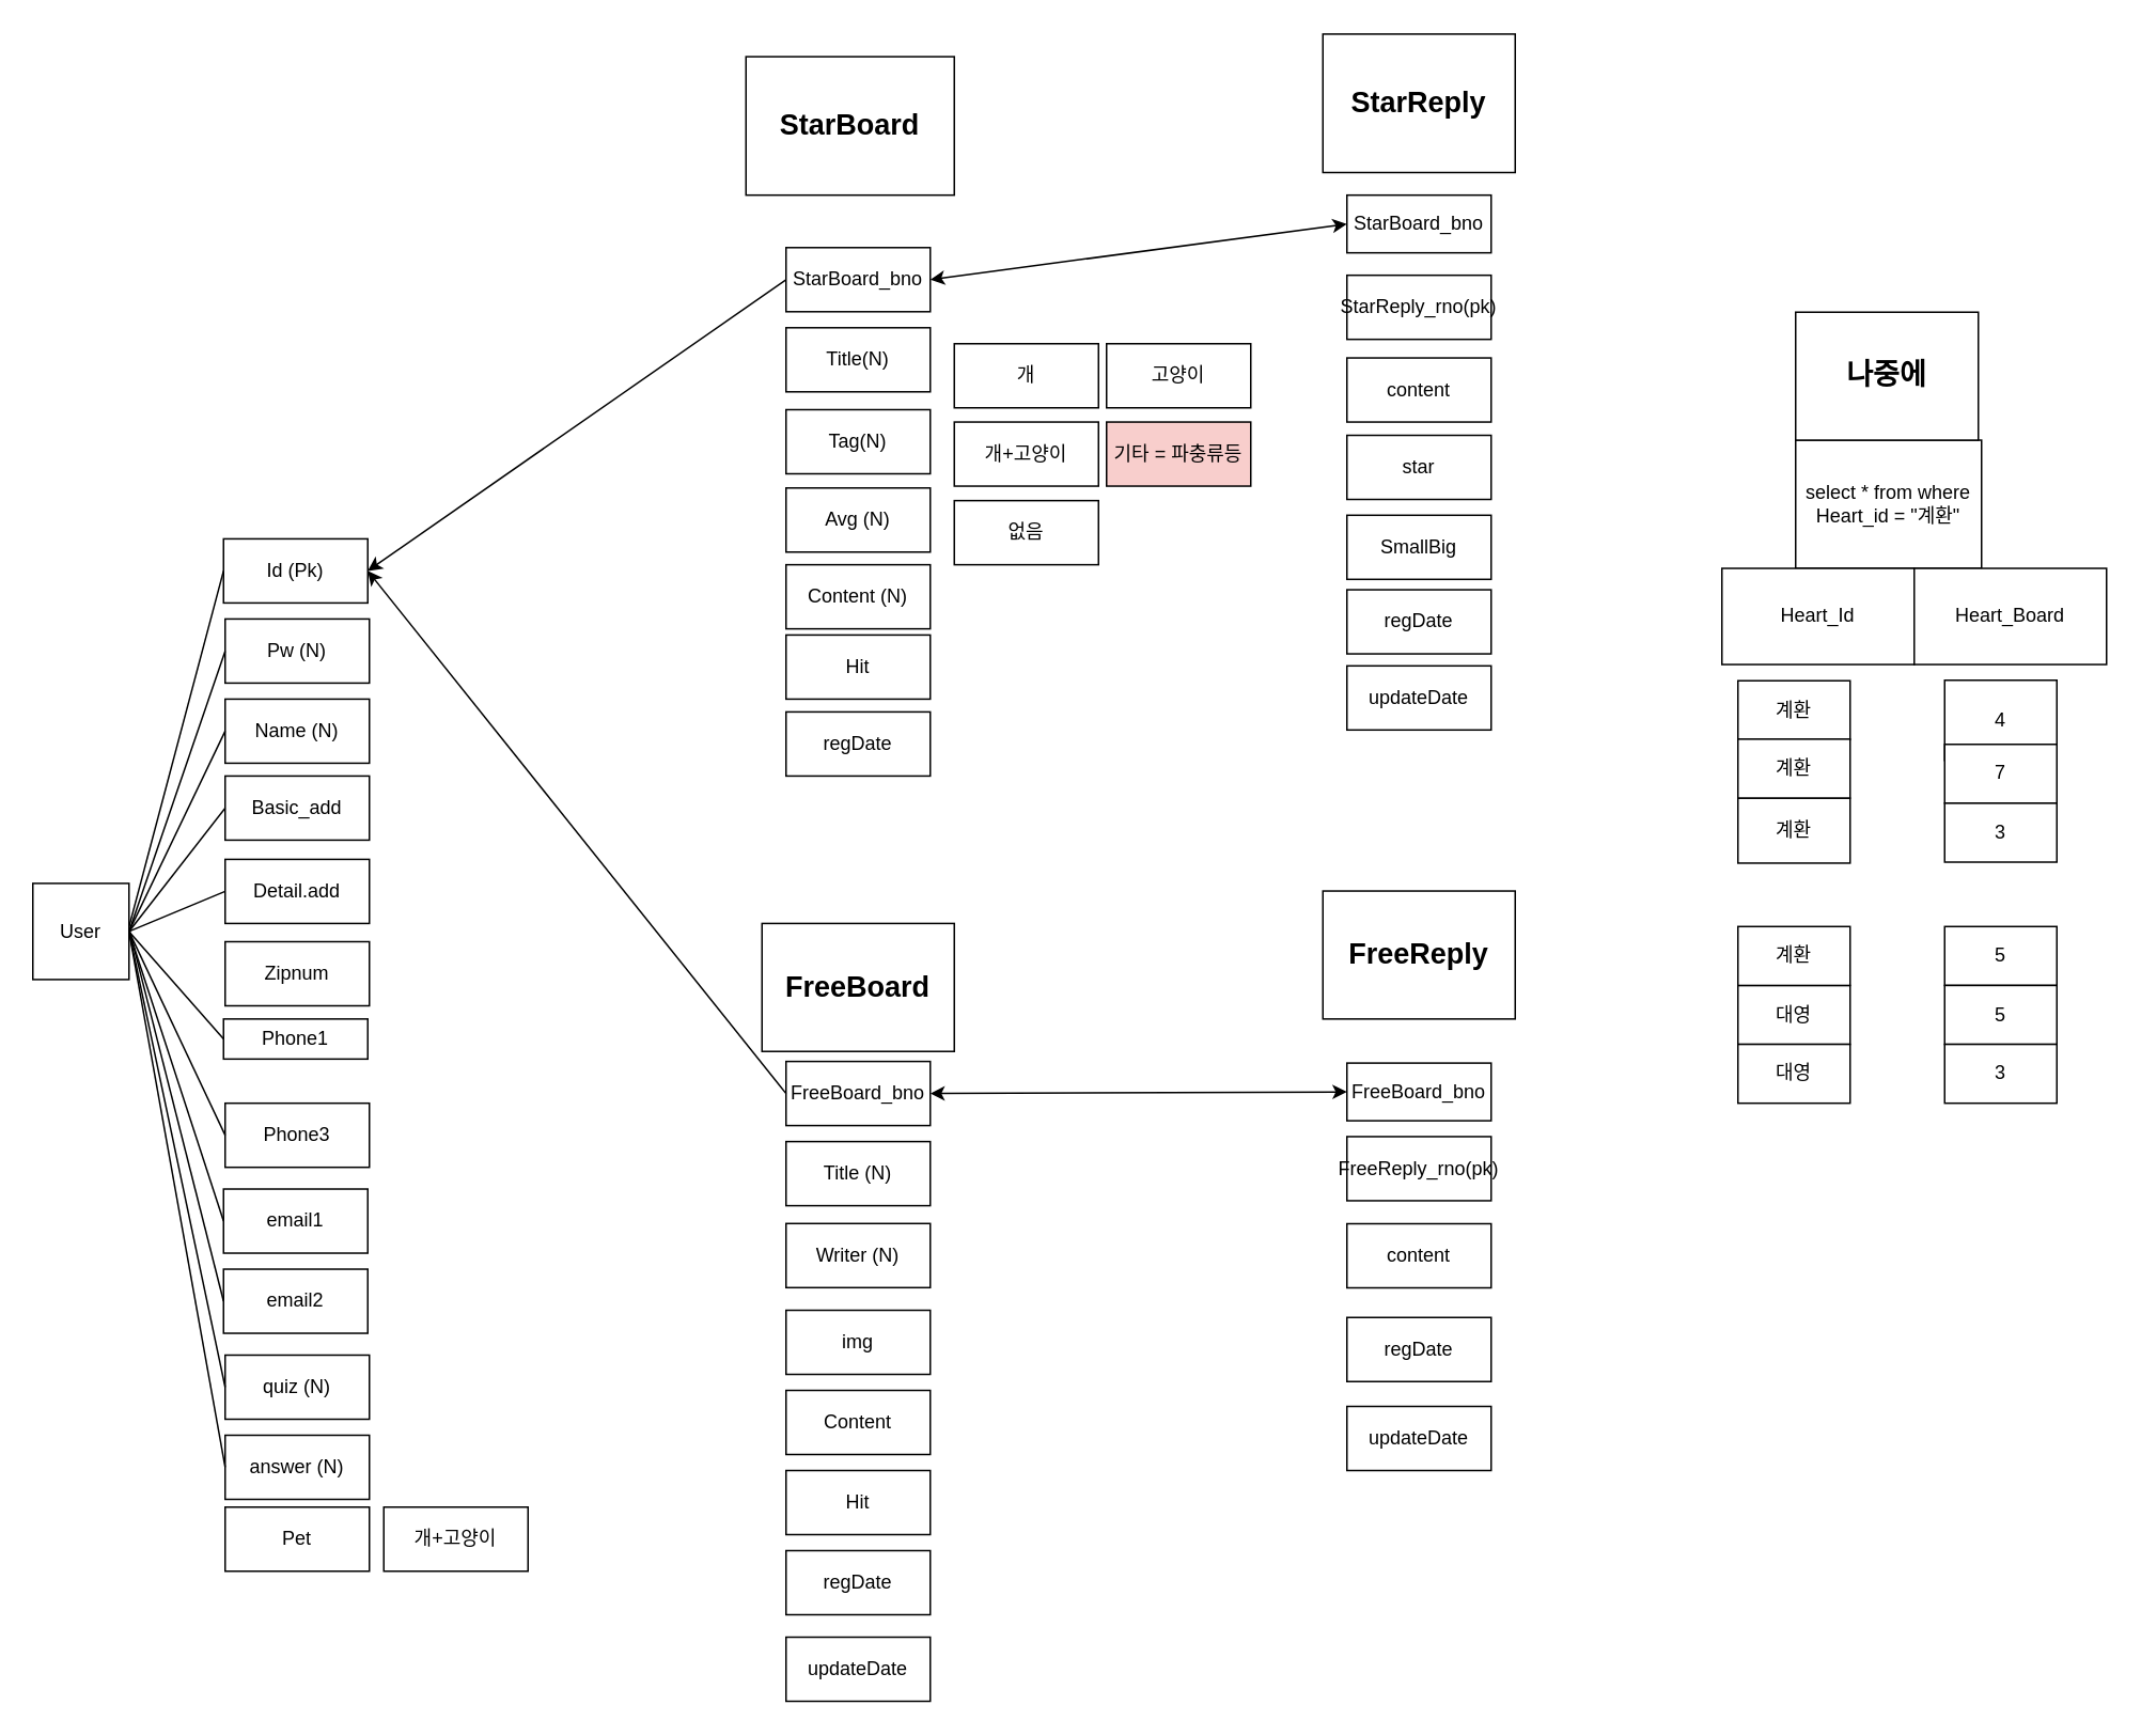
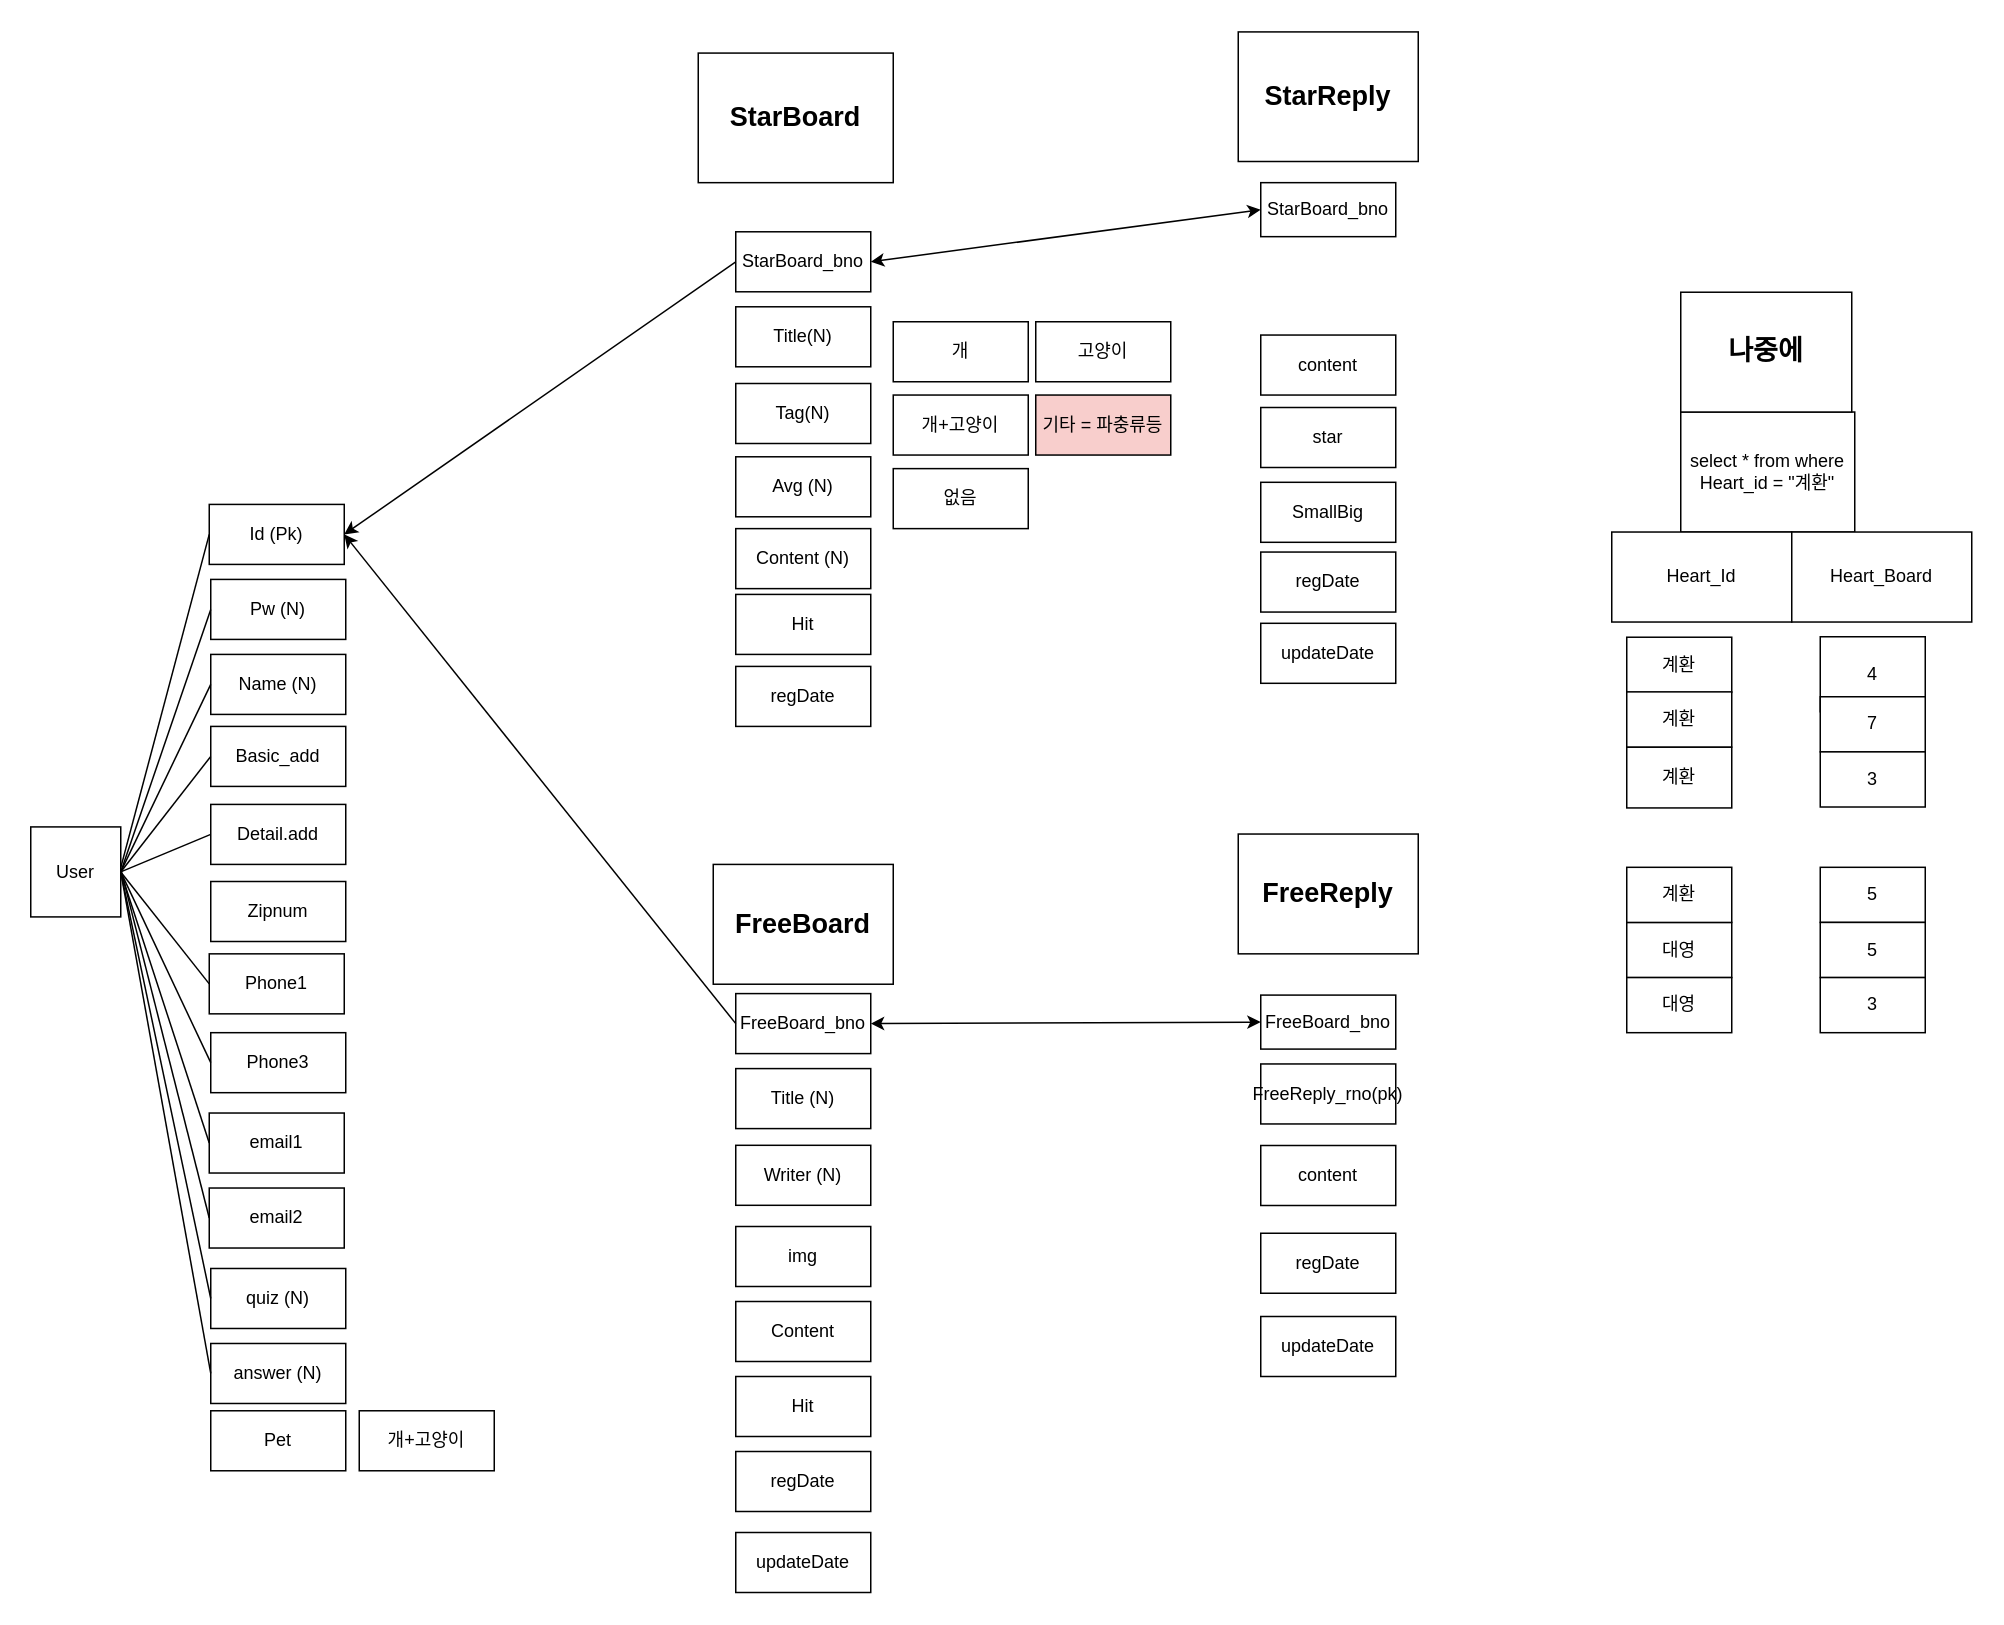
- <mxCell id="53" value="StarReply_rno(pk)" style="rounded=0;whiteSpace=wrap;html=1;" parent="1" vertex="1"><mxGeometry x="840" y="171.11" width="90" height="40" as="geometry" /></mxCell>
- <mxCell id="5" value="Phone1" style="rounded=0;whiteSpace=wrap;html=1;" parent="1" vertex="1"><mxGeometry x="139" y="635.23" width="90" height="25" as="geometry" /></mxCell>
+ <mxCell id="5" value="Phone1" style="rounded=0;whiteSpace=wrap;html=1;" parent="1" vertex="1"><mxGeometry x="139" y="635.23" width="90" height="40" as="geometry" /></mxCell>
